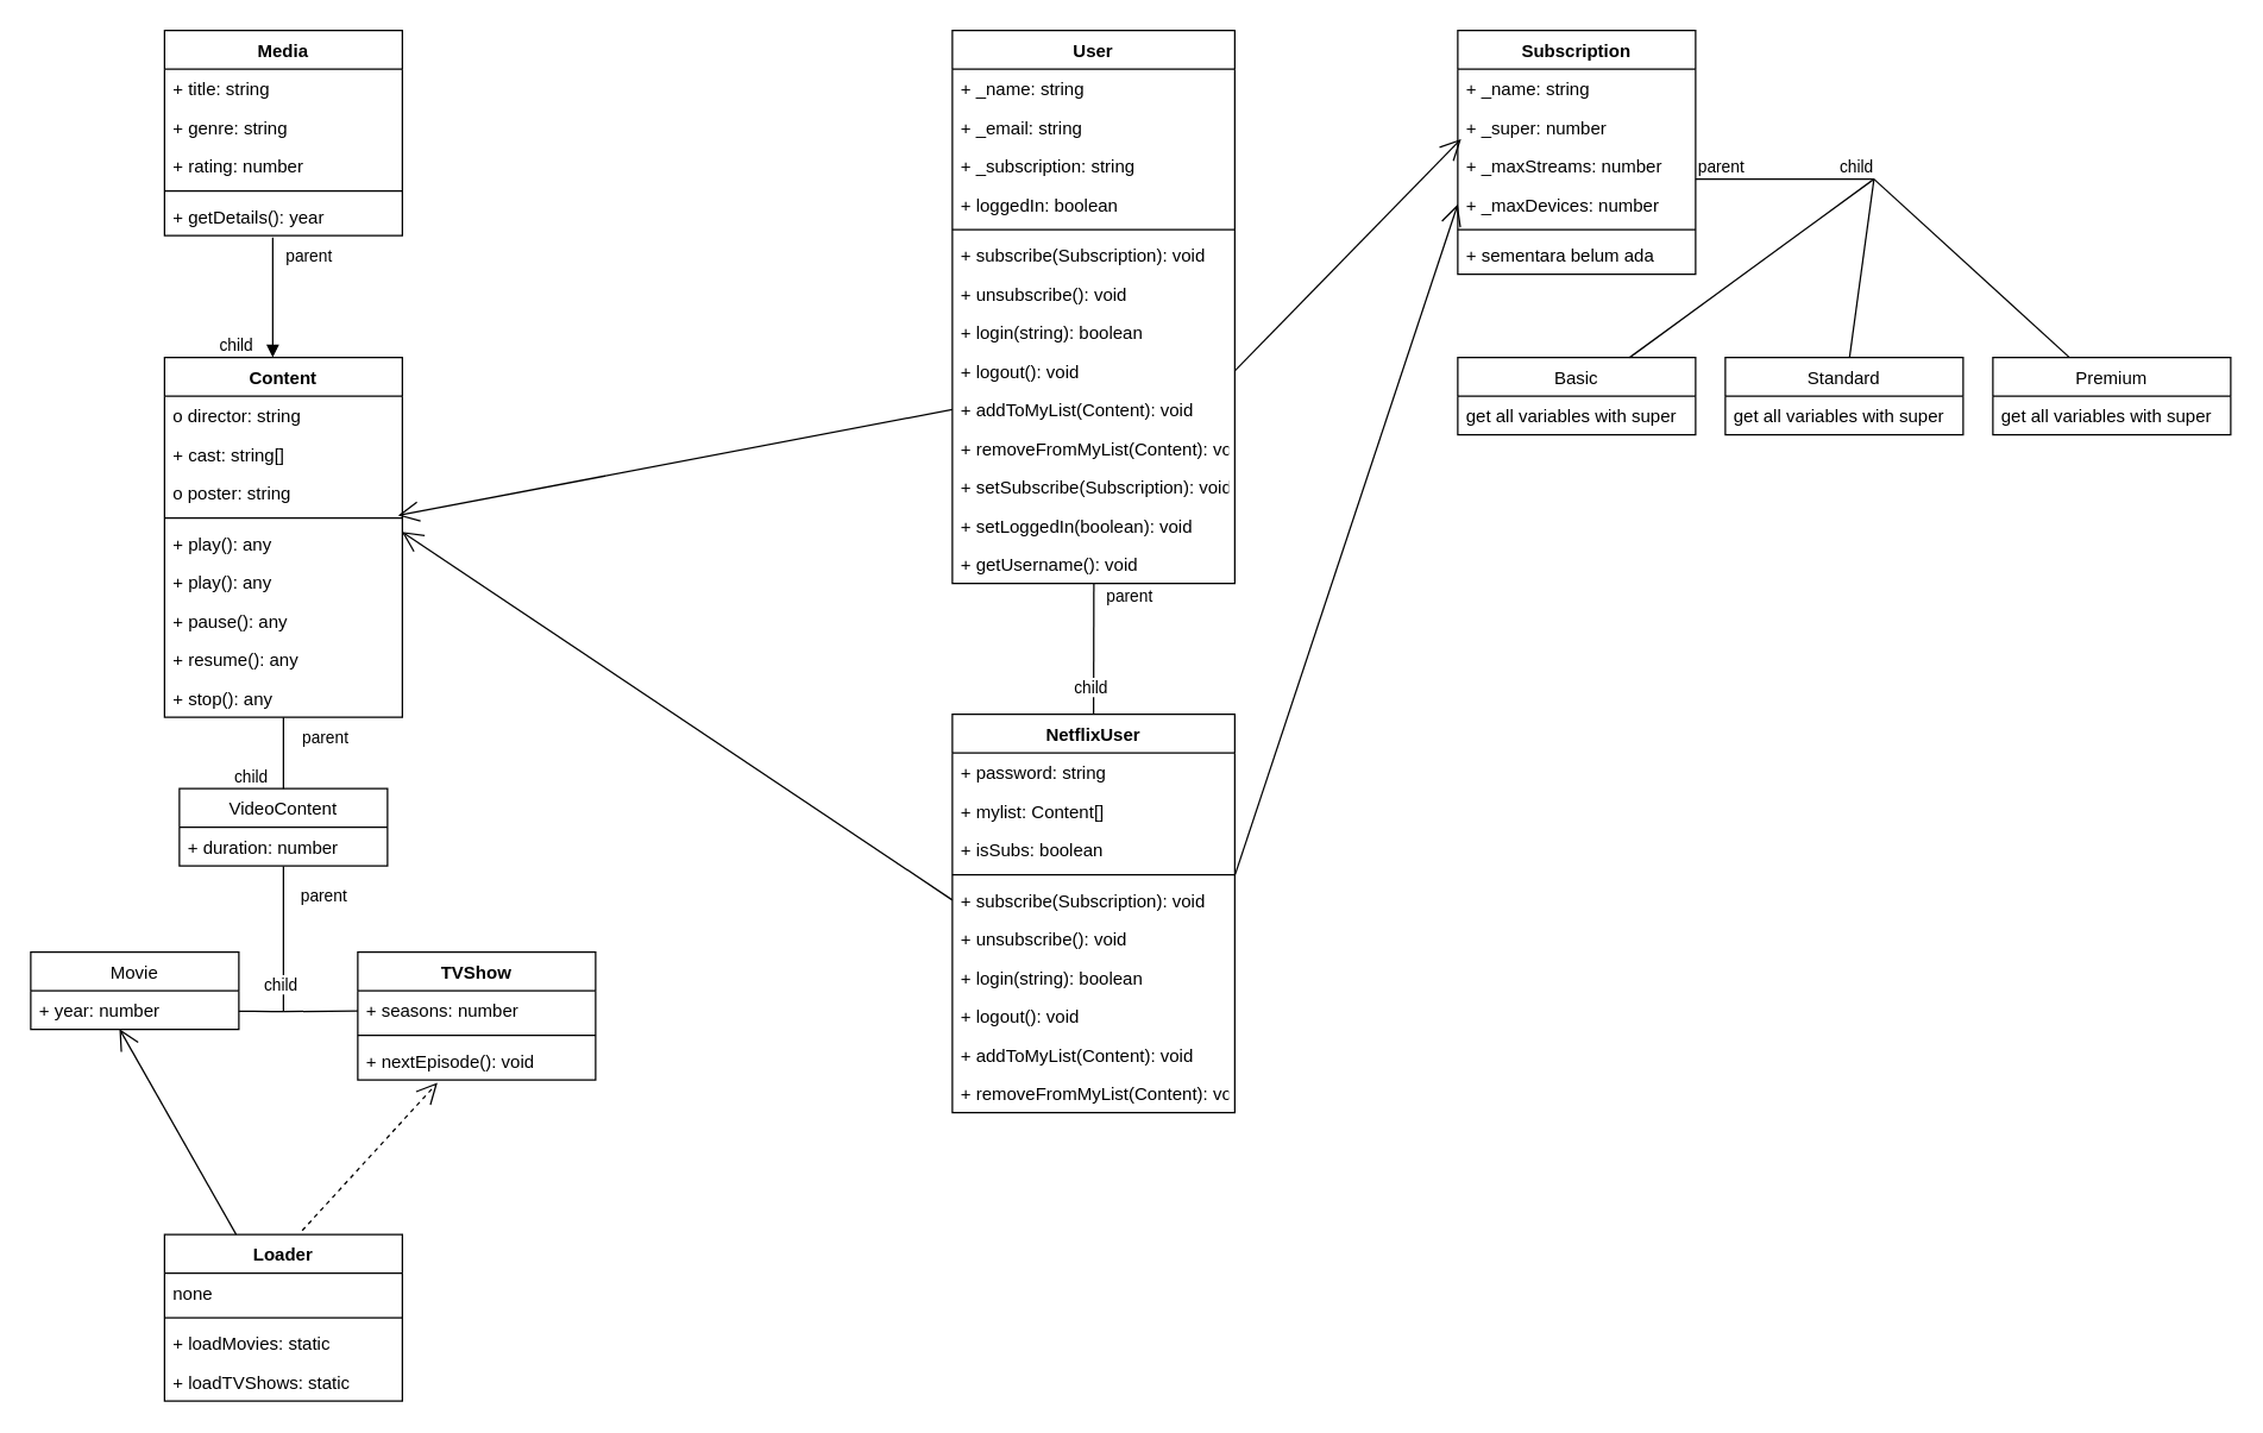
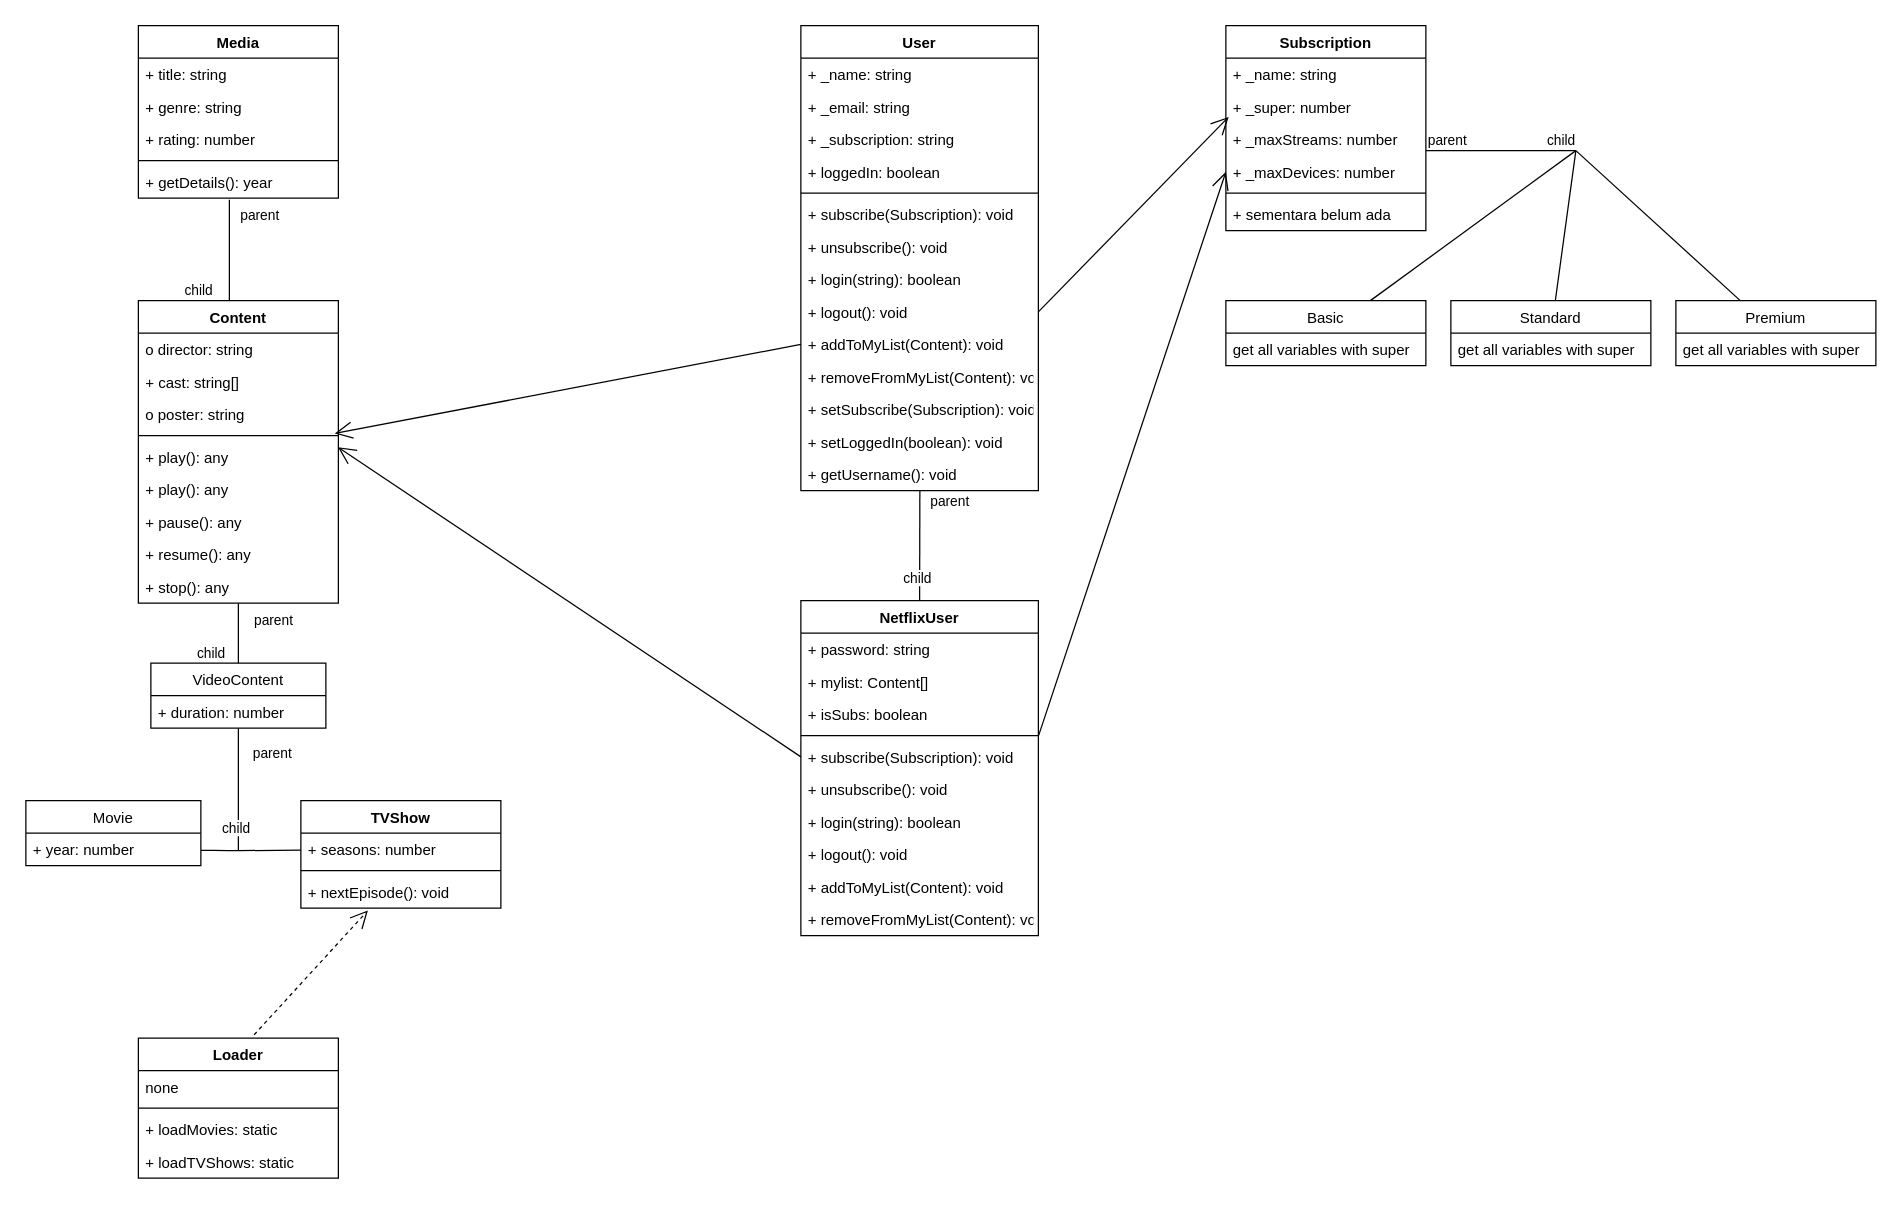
- <mxCell id="18" value="" style="endArrow=block;html=1;edgeStyle=orthogonalEdgeStyle;exitX=0.455;exitY=1.046;exitDx=0;exitDy=0;exitPerimeter=0;" parent="1" source="7" target="8" edge="1"><mxGeometry relative="1" as="geometry"><mxPoint x="110" y="250" as="sourcePoint" /><mxPoint x="270" y="250" as="targetPoint" /><Array as="points"><mxPoint x="183" y="220" /><mxPoint x="183" y="220" /></Array></mxGeometry></mxCell>
+ <mxCell id="18" value="" style="endArrow=none;html=1;edgeStyle=orthogonalEdgeStyle;exitX=0.455;exitY=1.046;exitDx=0;exitDy=0;exitPerimeter=0;" parent="1" source="7" target="8" edge="1"><mxGeometry relative="1" as="geometry"><mxPoint x="110" y="250" as="sourcePoint" /><mxPoint x="270" y="250" as="targetPoint" /><Array as="points"><mxPoint x="183" y="220" /><mxPoint x="183" y="220" /></Array></mxGeometry></mxCell>
- <mxCell id="42" value="" style="endArrow=open;endFill=1;endSize=12;html=1;entryX=0.426;entryY=0.988;entryDx=0;entryDy=0;entryPerimeter=0;" parent="1" source="37" target="27" edge="1"><mxGeometry width="160" relative="1" as="geometry"><mxPoint x="310" y="720" as="sourcePoint" /><mxPoint x="150" y="720" as="targetPoint" /></mxGeometry></mxCell>
